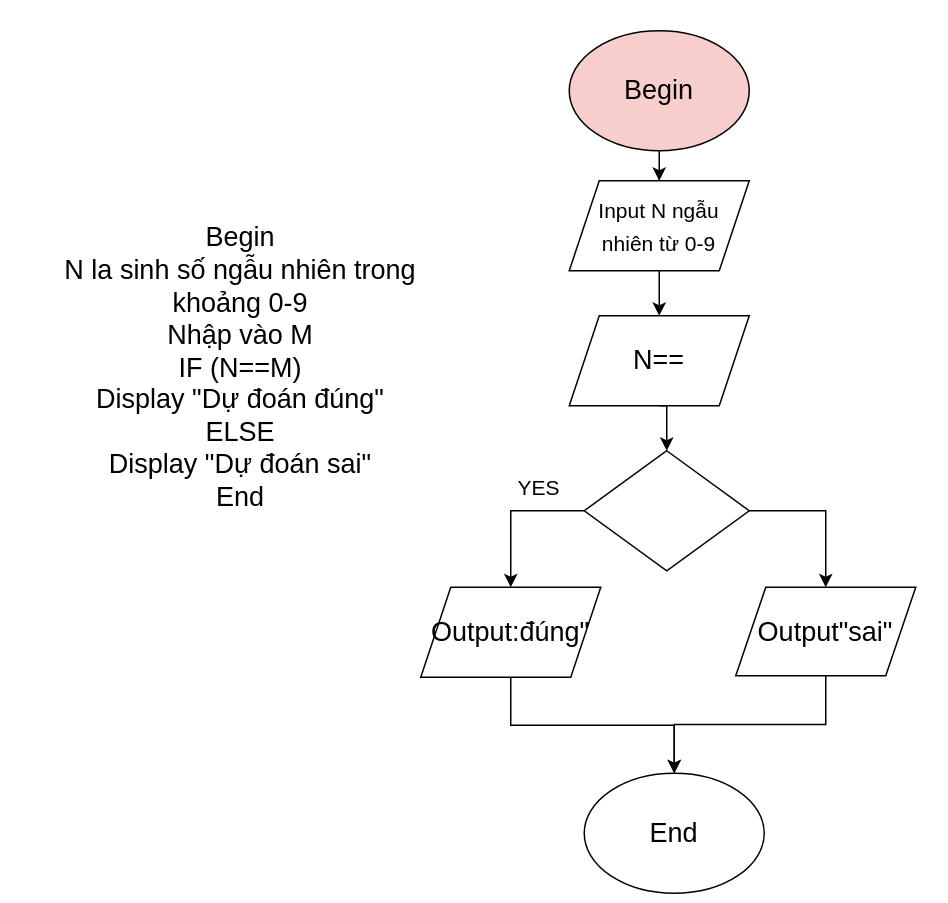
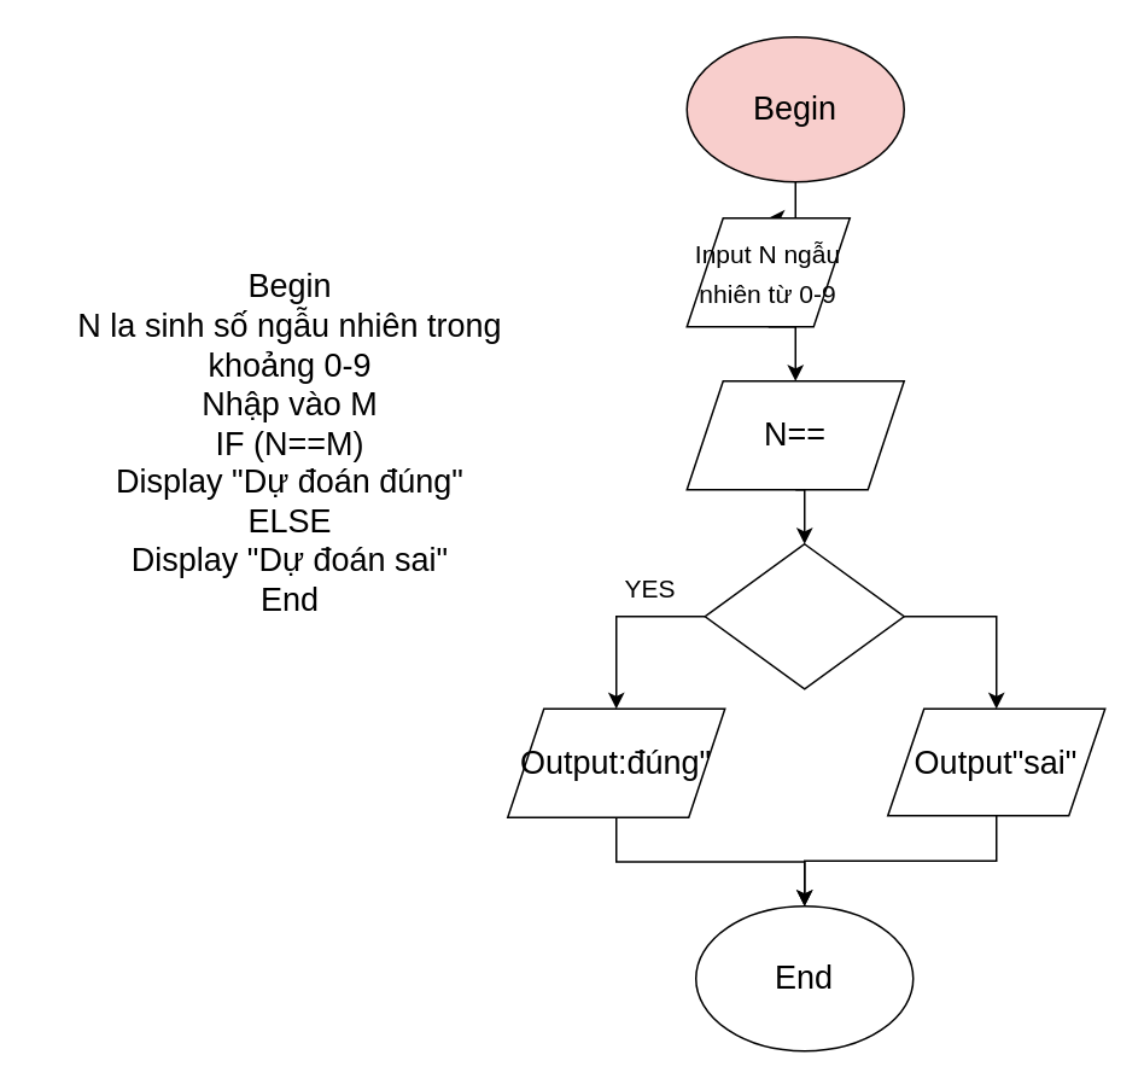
- <mxCell id="14" value="&lt;font style=&quot;font-size: 14px;&quot;&gt;Input N ngẫu nhiên từ 0-9&lt;/font&gt;" style="shape=parallelogram;perimeter=parallelogramPerimeter;whiteSpace=wrap;html=1;fixedSize=1;fontSize=18;" vertex="1" parent="1"><mxGeometry x="379" y="120" width="120" height="60" as="geometry" /></mxCell>
+ <mxCell id="14" value="&lt;font style=&quot;font-size: 14px;&quot;&gt;Input N ngẫu nhiên từ 0-9&lt;/font&gt;" style="shape=parallelogram;perimeter=parallelogramPerimeter;whiteSpace=wrap;html=1;fixedSize=1;fontSize=18;" vertex="1" parent="1"><mxGeometry x="379" y="120" width="90" height="60" as="geometry" /></mxCell>
- <mxCell id="12" value="End" style="ellipse;whiteSpace=wrap;html=1;fontSize=18;" vertex="1" parent="1"><mxGeometry x="389" y="515" width="120" height="80" as="geometry" /></mxCell>
+ <mxCell id="12" value="End" style="ellipse;whiteSpace=wrap;html=1;fontSize=18;" vertex="1" parent="1"><mxGeometry x="384" y="500" width="120" height="80" as="geometry" /></mxCell>
